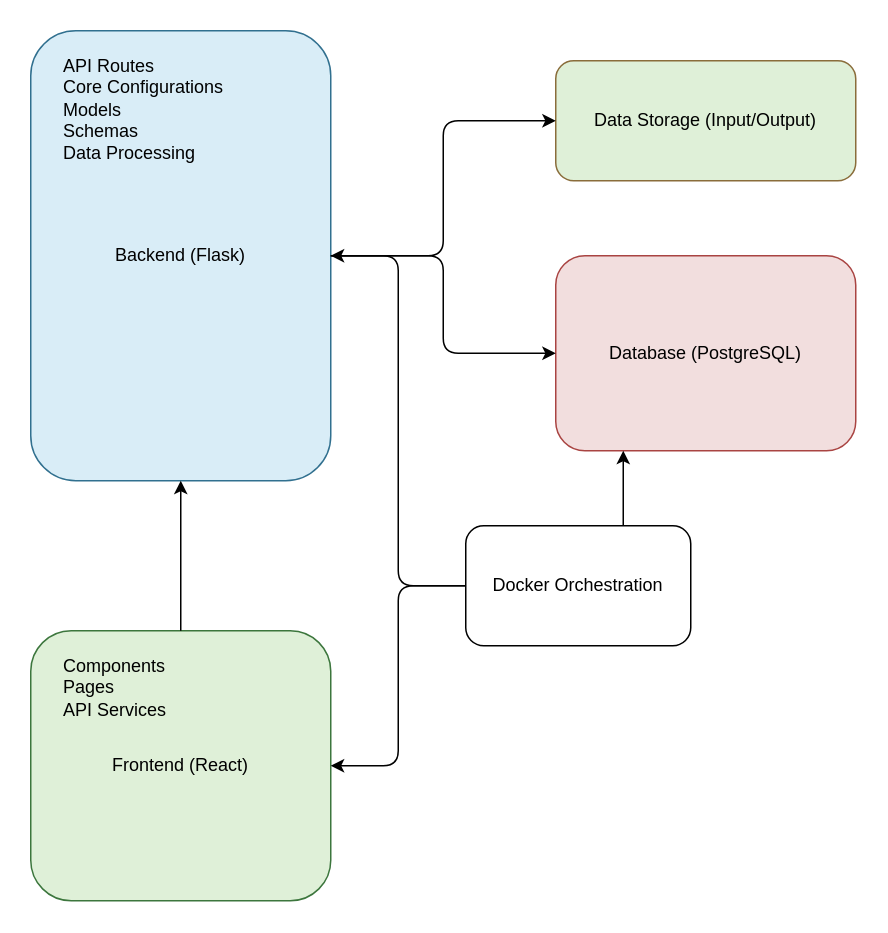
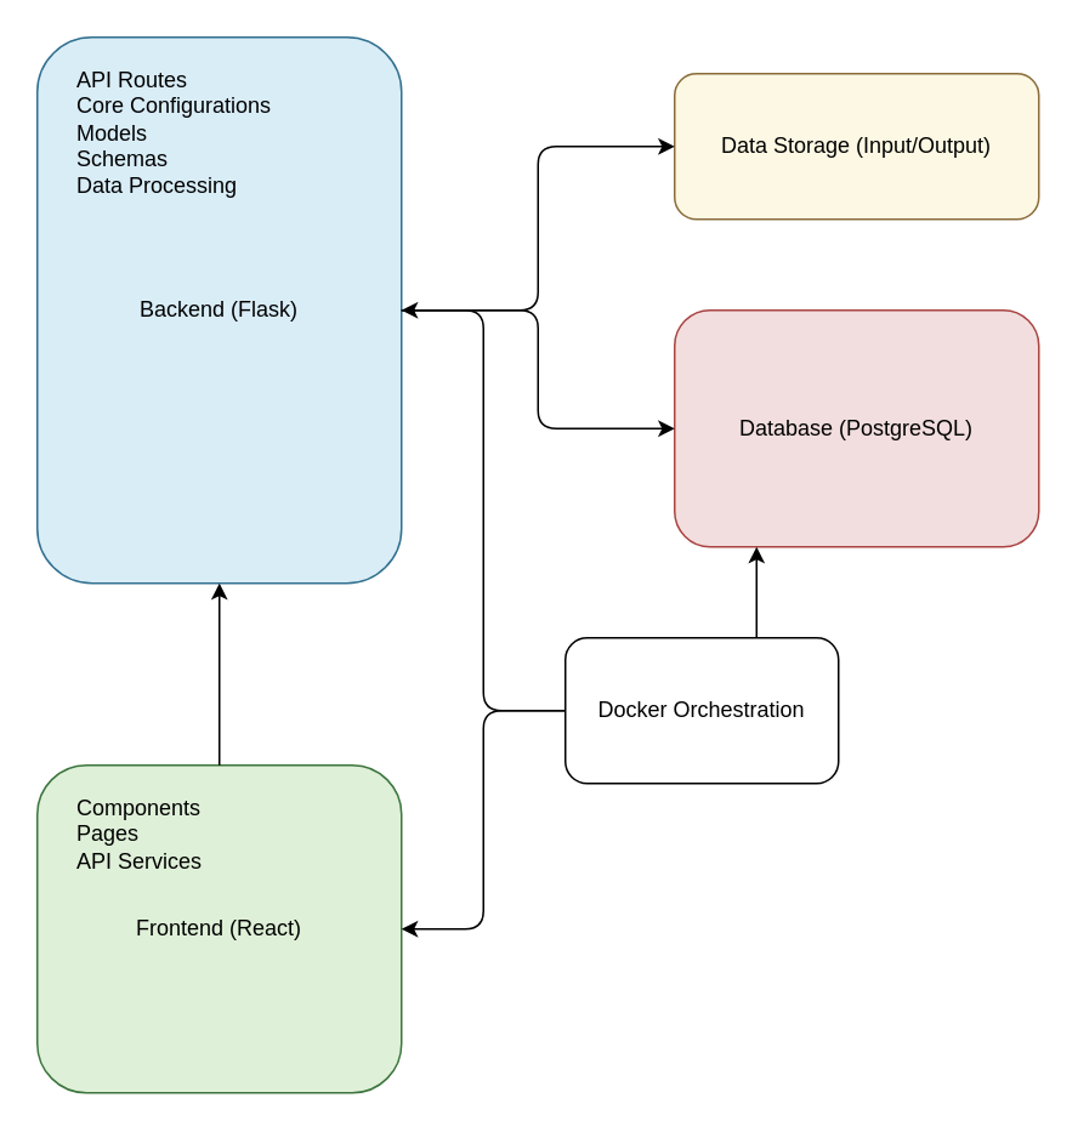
- <mxCell id="7" value="Data Storage (Input/Output)" style="rounded=1;whiteSpace=wrap;html=1;fillColor=#dff0d8;strokeColor=#8a6d3b;" vertex="1" parent="1"><mxGeometry x="370" y="40" width="200" height="80" as="geometry" /></mxCell>
+ <mxCell id="7" value="Data Storage (Input/Output)" style="rounded=1;whiteSpace=wrap;html=1;fillColor=#fcf8e3;strokeColor=#8a6d3b;" vertex="1" parent="1"><mxGeometry x="370" y="40" width="200" height="80" as="geometry" /></mxCell>
